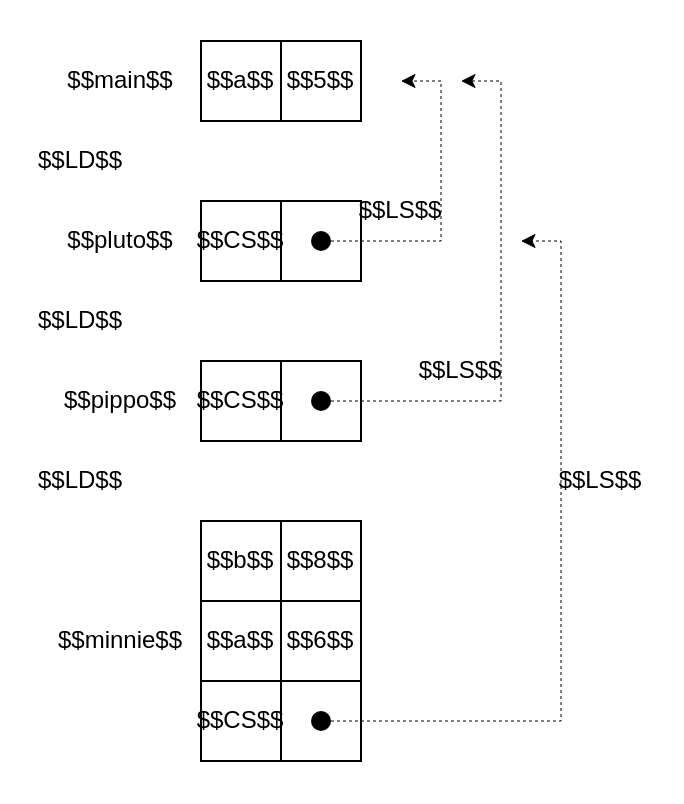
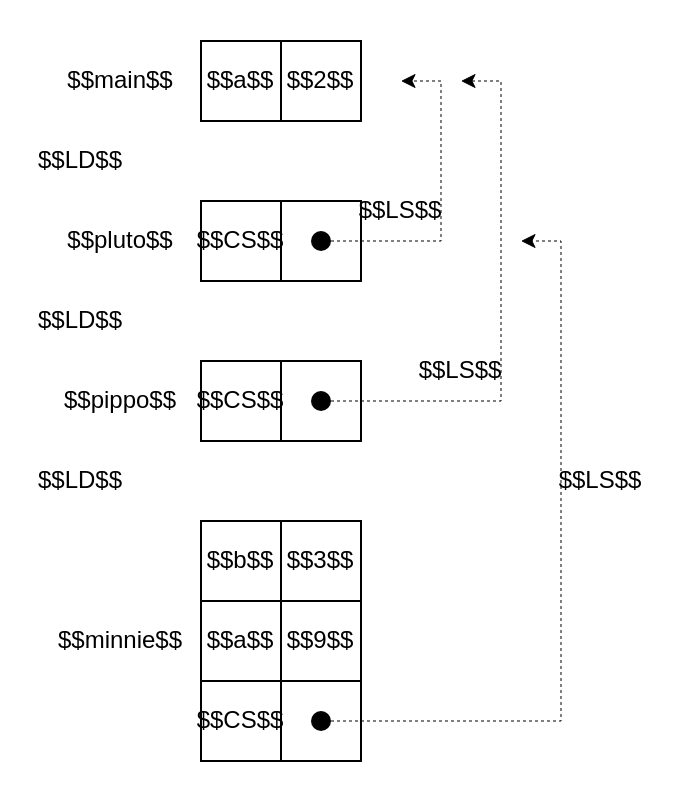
- <mxCell id="19" value="$$5$$" style="text;html=1;strokeColor=none;fillColor=none;align=center;verticalAlign=middle;whiteSpace=wrap;rounded=0;" parent="1" vertex="1"><mxGeometry x="140" y="20" width="40" height="40" as="geometry" /></mxCell>
+ <mxCell id="19" value="$$2$$" style="text;html=1;strokeColor=none;fillColor=none;align=center;verticalAlign=middle;whiteSpace=wrap;rounded=0;" parent="1" vertex="1"><mxGeometry x="140" y="20" width="40" height="40" as="geometry" /></mxCell>
- <mxCell id="32" value="$$8$$" style="text;html=1;strokeColor=none;fillColor=none;align=center;verticalAlign=middle;whiteSpace=wrap;rounded=0;" parent="1" vertex="1"><mxGeometry x="140" y="260" width="40" height="40" as="geometry" /></mxCell>
+ <mxCell id="32" value="$$3$$" style="text;html=1;strokeColor=none;fillColor=none;align=center;verticalAlign=middle;whiteSpace=wrap;rounded=0;" parent="1" vertex="1"><mxGeometry x="140" y="260" width="40" height="40" as="geometry" /></mxCell>
- <mxCell id="28" value="$$6$$" style="text;html=1;strokeColor=none;fillColor=none;align=center;verticalAlign=middle;whiteSpace=wrap;rounded=0;" parent="1" vertex="1"><mxGeometry x="140" y="300" width="40" height="40" as="geometry" /></mxCell>
+ <mxCell id="28" value="$$9$$" style="text;html=1;strokeColor=none;fillColor=none;align=center;verticalAlign=middle;whiteSpace=wrap;rounded=0;" parent="1" vertex="1"><mxGeometry x="140" y="300" width="40" height="40" as="geometry" /></mxCell>
